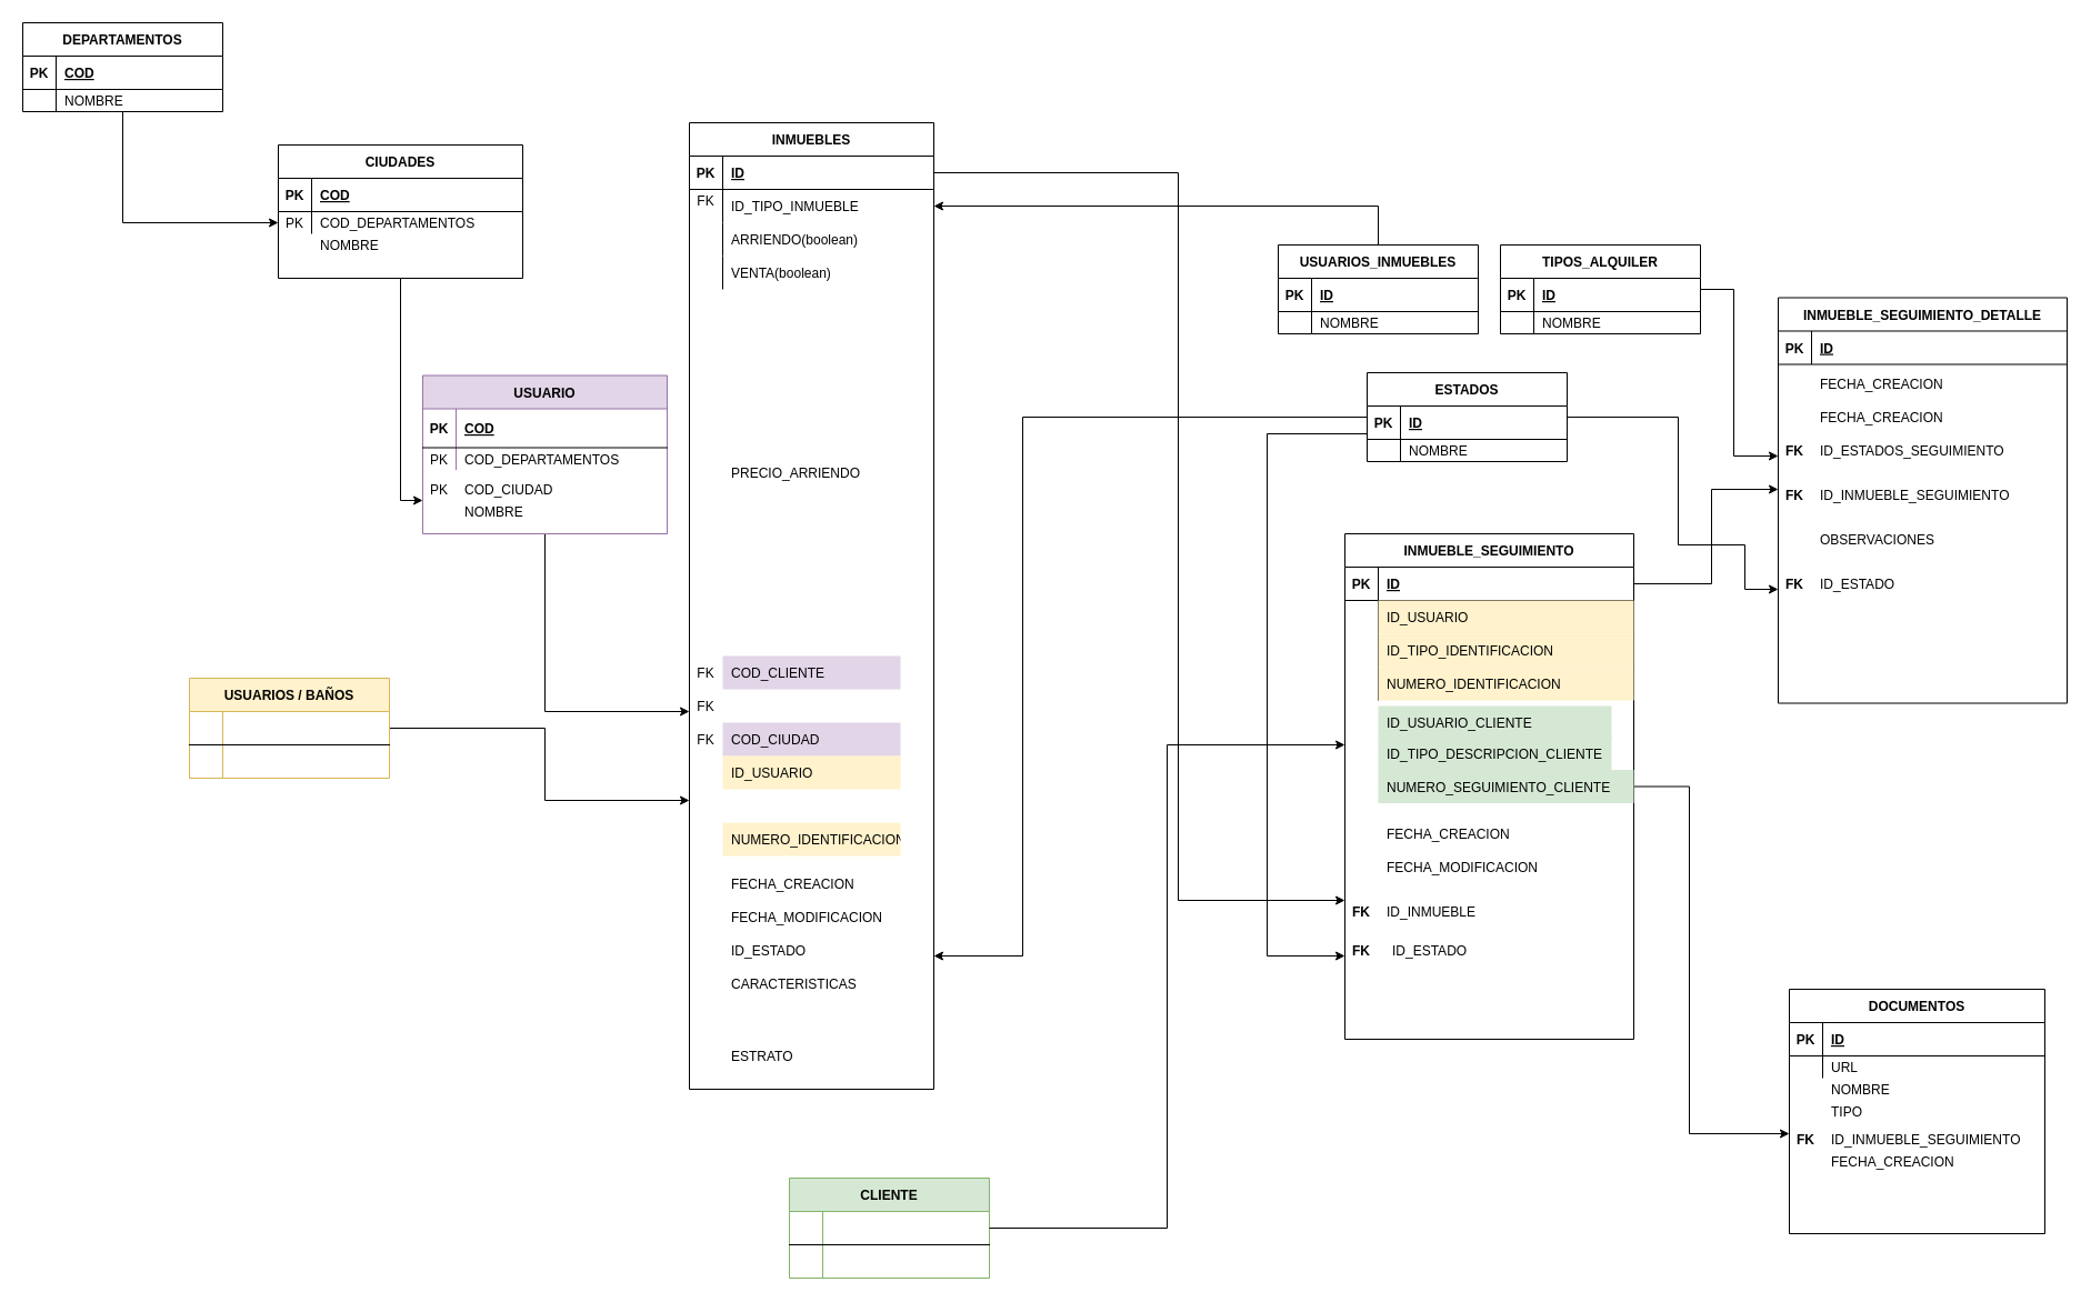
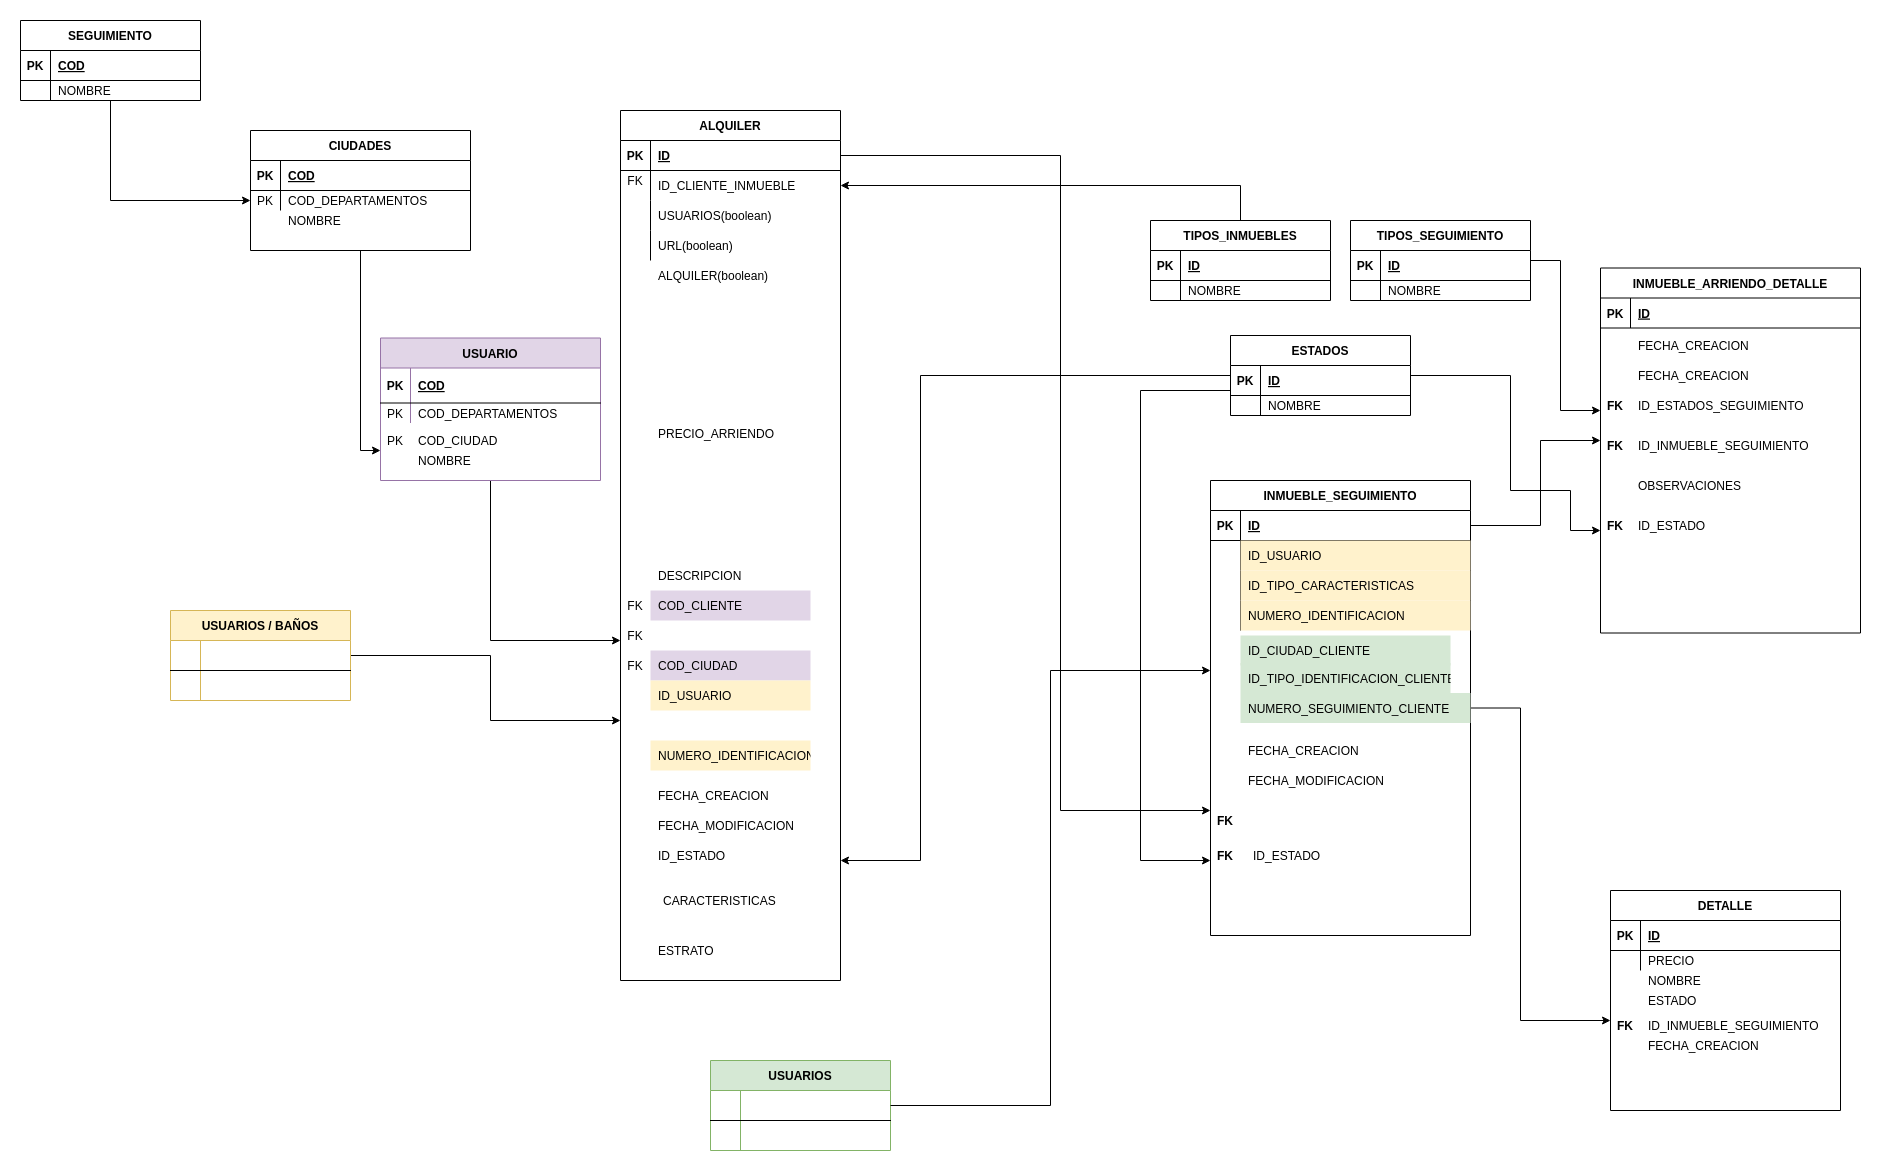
- <mxCell id="36" value="DEPARTAMENTOS" style="shape=table;startSize=30;container=1;collapsible=1;childLayout=tableLayout;fixedRows=1;rowLines=0;fontStyle=1;align=center;resizeLast=1;" parent="1" vertex="1"><mxGeometry x="20" y="20" width="180" height="80" as="geometry" /></mxCell>
+ <mxCell id="36" value="SEGUIMIENTO" style="shape=table;startSize=30;container=1;collapsible=1;childLayout=tableLayout;fixedRows=1;rowLines=0;fontStyle=1;align=center;resizeLast=1;" parent="1" vertex="1"><mxGeometry x="20" y="20" width="180" height="80" as="geometry" /></mxCell>
- <mxCell id="10" value="INMUEBLES" style="shape=table;startSize=30;container=1;collapsible=1;childLayout=tableLayout;fixedRows=1;rowLines=0;fontStyle=1;align=center;resizeLast=1;" parent="1" vertex="1"><mxGeometry x="620" y="110" width="220" height="870" as="geometry" /></mxCell>
+ <mxCell id="10" value="ALQUILER" style="shape=table;startSize=30;container=1;collapsible=1;childLayout=tableLayout;fixedRows=1;rowLines=0;fontStyle=1;align=center;resizeLast=1;" parent="1" vertex="1"><mxGeometry x="620" y="110" width="220" height="870" as="geometry" /></mxCell>
- <mxCell id="16" value="ID_TIPO_INMUEBLE" style="shape=partialRectangle;connectable=0;fillColor=none;top=0;left=0;bottom=0;right=0;align=left;spacingLeft=6;overflow=hidden;" parent="14" vertex="1"><mxGeometry x="30" width="190" height="30" as="geometry"><mxRectangle width="190" height="30" as="alternateBounds" /></mxGeometry></mxCell>
+ <mxCell id="16" value="ID_CLIENTE_INMUEBLE" style="shape=partialRectangle;connectable=0;fillColor=none;top=0;left=0;bottom=0;right=0;align=left;spacingLeft=6;overflow=hidden;" parent="14" vertex="1"><mxGeometry x="30" width="190" height="30" as="geometry"><mxRectangle width="190" height="30" as="alternateBounds" /></mxGeometry></mxCell>
- <mxCell id="19" value="ARRIENDO(boolean)" style="shape=partialRectangle;connectable=0;fillColor=none;top=0;left=0;bottom=0;right=0;align=left;spacingLeft=6;overflow=hidden;" parent="17" vertex="1"><mxGeometry x="30" width="190" height="30" as="geometry"><mxRectangle width="190" height="30" as="alternateBounds" /></mxGeometry></mxCell>
+ <mxCell id="19" value="USUARIOS(boolean)" style="shape=partialRectangle;connectable=0;fillColor=none;top=0;left=0;bottom=0;right=0;align=left;spacingLeft=6;overflow=hidden;" parent="17" vertex="1"><mxGeometry x="30" width="190" height="30" as="geometry"><mxRectangle width="190" height="30" as="alternateBounds" /></mxGeometry></mxCell>
- <mxCell id="3" value="USUARIOS_INMUEBLES" style="shape=table;startSize=30;container=1;collapsible=1;childLayout=tableLayout;fixedRows=1;rowLines=0;fontStyle=1;align=center;resizeLast=1;" parent="1" vertex="1"><mxGeometry x="1150" y="220" width="180" height="80" as="geometry" /></mxCell>
+ <mxCell id="3" value="TIPOS_INMUEBLES" style="shape=table;startSize=30;container=1;collapsible=1;childLayout=tableLayout;fixedRows=1;rowLines=0;fontStyle=1;align=center;resizeLast=1;" parent="1" vertex="1"><mxGeometry x="1150" y="220" width="180" height="80" as="geometry" /></mxCell>
- <mxCell id="106" value="TIPOS_ALQUILER" style="shape=table;startSize=30;container=1;collapsible=1;childLayout=tableLayout;fixedRows=1;rowLines=0;fontStyle=1;align=center;resizeLast=1;" parent="1" vertex="1"><mxGeometry x="1350" y="220" width="180" height="80" as="geometry" /></mxCell>
+ <mxCell id="106" value="TIPOS_SEGUIMIENTO" style="shape=table;startSize=30;container=1;collapsible=1;childLayout=tableLayout;fixedRows=1;rowLines=0;fontStyle=1;align=center;resizeLast=1;" parent="1" vertex="1"><mxGeometry x="1350" y="220" width="180" height="80" as="geometry" /></mxCell>
- <mxCell id="22" value="VENTA(boolean)" style="shape=partialRectangle;connectable=0;fillColor=none;top=0;left=0;bottom=0;right=0;align=left;spacingLeft=6;overflow=hidden;" parent="20" vertex="1"><mxGeometry x="30" width="190" height="30" as="geometry"><mxRectangle width="190" height="30" as="alternateBounds" /></mxGeometry></mxCell>
+ <mxCell id="22" value="URL(boolean)" style="shape=partialRectangle;connectable=0;fillColor=none;top=0;left=0;bottom=0;right=0;align=left;spacingLeft=6;overflow=hidden;" parent="20" vertex="1"><mxGeometry x="30" width="190" height="30" as="geometry"><mxRectangle width="190" height="30" as="alternateBounds" /></mxGeometry></mxCell>
+ <mxCell id="23" value="ALQUILER(boolean)" style="shape=partialRectangle;connectable=0;fillColor=none;top=0;left=0;bottom=0;right=0;align=left;spacingLeft=6;overflow=hidden;" parent="1" vertex="1"><mxGeometry x="650" y="260" width="160" height="30" as="geometry"><mxRectangle width="160" height="30" as="alternateBounds" /></mxGeometry></mxCell>
- <mxCell id="88" value="INMUEBLE_SEGUIMIENTO_DETALLE" style="shape=table;startSize=30;container=1;collapsible=1;childLayout=tableLayout;fixedRows=1;rowLines=0;fontStyle=1;align=center;resizeLast=1;" parent="1" vertex="1"><mxGeometry x="1600" y="267.5" width="260" height="365" as="geometry" /></mxCell>
+ <mxCell id="88" value="INMUEBLE_ARRIENDO_DETALLE" style="shape=table;startSize=30;container=1;collapsible=1;childLayout=tableLayout;fixedRows=1;rowLines=0;fontStyle=1;align=center;resizeLast=1;" parent="1" vertex="1"><mxGeometry x="1600" y="267.5" width="260" height="365" as="geometry" /></mxCell>
- <mxCell id="24" value="PRECIO_ARRIENDO" style="shape=partialRectangle;connectable=0;fillColor=none;top=0;left=0;bottom=0;right=0;align=left;spacingLeft=6;overflow=hidden;" parent="1" vertex="1"><mxGeometry x="650" y="410" width="160" height="30" as="geometry"><mxRectangle width="160" height="30" as="alternateBounds" /></mxGeometry></mxCell>
+ <mxCell id="24" value="PRECIO_ARRIENDO" style="shape=partialRectangle;connectable=0;fillColor=none;top=0;left=0;bottom=0;right=0;align=left;spacingLeft=6;overflow=hidden;" parent="1" vertex="1"><mxGeometry x="650" y="410" width="160" height="45" as="geometry"><mxRectangle width="160" height="30" as="alternateBounds" /></mxGeometry></mxCell>
+ <mxCell id="25" value="DESCRIPCION" style="shape=partialRectangle;connectable=0;fillColor=none;top=0;left=0;bottom=0;right=0;align=left;spacingLeft=6;overflow=hidden;" parent="1" vertex="1"><mxGeometry x="650" y="560" width="160" height="30" as="geometry"><mxRectangle width="160" height="30" as="alternateBounds" /></mxGeometry></mxCell>
- <mxCell id="70" value="ID_TIPO_IDENTIFICACION" style="shape=partialRectangle;connectable=0;fillColor=#fff2cc;top=0;left=0;bottom=0;right=0;align=left;spacingLeft=6;overflow=hidden;strokeColor=#d6b656;" parent="68" vertex="1"><mxGeometry x="30" width="230" height="30" as="geometry"><mxRectangle width="230" height="30" as="alternateBounds" /></mxGeometry></mxCell>
+ <mxCell id="70" value="ID_TIPO_CARACTERISTICAS" style="shape=partialRectangle;connectable=0;fillColor=#fff2cc;top=0;left=0;bottom=0;right=0;align=left;spacingLeft=6;overflow=hidden;strokeColor=#d6b656;" parent="68" vertex="1"><mxGeometry x="30" width="230" height="30" as="geometry"><mxRectangle width="230" height="30" as="alternateBounds" /></mxGeometry></mxCell>
- <mxCell id="76" value="ID_USUARIO_CLIENTE" style="shape=partialRectangle;connectable=0;fillColor=#d5e8d4;top=0;left=0;bottom=0;right=0;align=left;spacingLeft=6;overflow=hidden;strokeColor=#82b366;" parent="74" vertex="1"><mxGeometry x="30" y="10" width="210" height="30" as="geometry"><mxRectangle width="150" height="30" as="alternateBounds" /></mxGeometry></mxCell>
+ <mxCell id="76" value="ID_CIUDAD_CLIENTE" style="shape=partialRectangle;connectable=0;fillColor=#d5e8d4;top=0;left=0;bottom=0;right=0;align=left;spacingLeft=6;overflow=hidden;strokeColor=#82b366;" parent="74" vertex="1"><mxGeometry x="30" y="10" width="210" height="30" as="geometry"><mxRectangle width="150" height="30" as="alternateBounds" /></mxGeometry></mxCell>
- <mxCell id="87" value="ID_TIPO_DESCRIPCION_CLIENTE" style="shape=partialRectangle;connectable=0;fillColor=#d5e8d4;top=0;left=0;bottom=0;right=0;align=left;spacingLeft=6;overflow=hidden;strokeColor=#82b366;" parent="1" vertex="1"><mxGeometry x="1240" y="662.5" width="210" height="30" as="geometry"><mxRectangle width="150" height="30" as="alternateBounds" /></mxGeometry></mxCell>
+ <mxCell id="87" value="ID_TIPO_IDENTIFICACION_CLIENTE" style="shape=partialRectangle;connectable=0;fillColor=#d5e8d4;top=0;left=0;bottom=0;right=0;align=left;spacingLeft=6;overflow=hidden;strokeColor=#82b366;" parent="1" vertex="1"><mxGeometry x="1240" y="662.5" width="210" height="30" as="geometry"><mxRectangle width="150" height="30" as="alternateBounds" /></mxGeometry></mxCell>
- <mxCell id="96" value="ID_INMUEBLE" style="shape=partialRectangle;connectable=0;fillColor=none;top=0;left=0;bottom=0;right=0;align=left;spacingLeft=6;overflow=hidden;" parent="1" vertex="1"><mxGeometry x="1240" y="805" width="160" height="30" as="geometry"><mxRectangle width="160" height="30" as="alternateBounds" /></mxGeometry></mxCell>
- <mxCell id="26" value="CARACTERISTICAS" style="shape=partialRectangle;connectable=0;fillColor=none;top=0;left=0;bottom=0;right=0;align=left;spacingLeft=6;overflow=hidden;" parent="1" vertex="1"><mxGeometry x="650" y="870" width="160" height="30" as="geometry"><mxRectangle width="160" height="30" as="alternateBounds" /></mxGeometry></mxCell>
+ <mxCell id="26" value="CARACTERISTICAS" style="shape=partialRectangle;connectable=0;fillColor=none;top=0;left=0;bottom=0;right=0;align=left;spacingLeft=6;overflow=hidden;" parent="1" vertex="1"><mxGeometry x="655" y="885" width="160" height="30" as="geometry"><mxRectangle width="160" height="30" as="alternateBounds" /></mxGeometry></mxCell>
- <mxCell id="115" value="DOCUMENTOS" style="shape=table;startSize=30;container=1;collapsible=1;childLayout=tableLayout;fixedRows=1;rowLines=0;fontStyle=1;align=center;resizeLast=1;" parent="1" vertex="1"><mxGeometry x="1610" y="890" width="230" height="220" as="geometry" /></mxCell>
+ <mxCell id="115" value="DETALLE" style="shape=table;startSize=30;container=1;collapsible=1;childLayout=tableLayout;fixedRows=1;rowLines=0;fontStyle=1;align=center;resizeLast=1;" parent="1" vertex="1"><mxGeometry x="1610" y="890" width="230" height="220" as="geometry" /></mxCell>
- <mxCell id="121" value="URL" style="shape=partialRectangle;connectable=0;fillColor=none;top=0;left=0;bottom=0;right=0;align=left;spacingLeft=6;overflow=hidden;" parent="119" vertex="1"><mxGeometry x="30" width="200" height="20" as="geometry"><mxRectangle width="200" height="20" as="alternateBounds" /></mxGeometry></mxCell>
+ <mxCell id="121" value="PRECIO" style="shape=partialRectangle;connectable=0;fillColor=none;top=0;left=0;bottom=0;right=0;align=left;spacingLeft=6;overflow=hidden;" parent="119" vertex="1"><mxGeometry x="30" width="200" height="20" as="geometry"><mxRectangle width="200" height="20" as="alternateBounds" /></mxGeometry></mxCell>
- <mxCell id="123" value="TIPO" style="shape=partialRectangle;connectable=0;fillColor=none;top=0;left=0;bottom=0;right=0;align=left;spacingLeft=6;overflow=hidden;" parent="1" vertex="1"><mxGeometry x="1640" y="990" width="160" height="20" as="geometry"><mxRectangle width="160" height="20" as="alternateBounds" /></mxGeometry></mxCell>
+ <mxCell id="123" value="ESTADO" style="shape=partialRectangle;connectable=0;fillColor=none;top=0;left=0;bottom=0;right=0;align=left;spacingLeft=6;overflow=hidden;" parent="1" vertex="1"><mxGeometry x="1640" y="990" width="160" height="20" as="geometry"><mxRectangle width="160" height="20" as="alternateBounds" /></mxGeometry></mxCell>
- <mxCell id="79" value="CLIENTE" style="shape=table;startSize=30;container=1;collapsible=1;childLayout=tableLayout;fixedRows=1;rowLines=0;fontStyle=1;align=center;resizeLast=1;fillColor=#d5e8d4;strokeColor=#82b366;" parent="1" vertex="1"><mxGeometry x="710" y="1060" width="180" height="90" as="geometry" /></mxCell>
+ <mxCell id="79" value="USUARIOS" style="shape=table;startSize=30;container=1;collapsible=1;childLayout=tableLayout;fixedRows=1;rowLines=0;fontStyle=1;align=center;resizeLast=1;fillColor=#d5e8d4;strokeColor=#82b366;" parent="1" vertex="1"><mxGeometry x="710" y="1060" width="180" height="90" as="geometry" /></mxCell>
